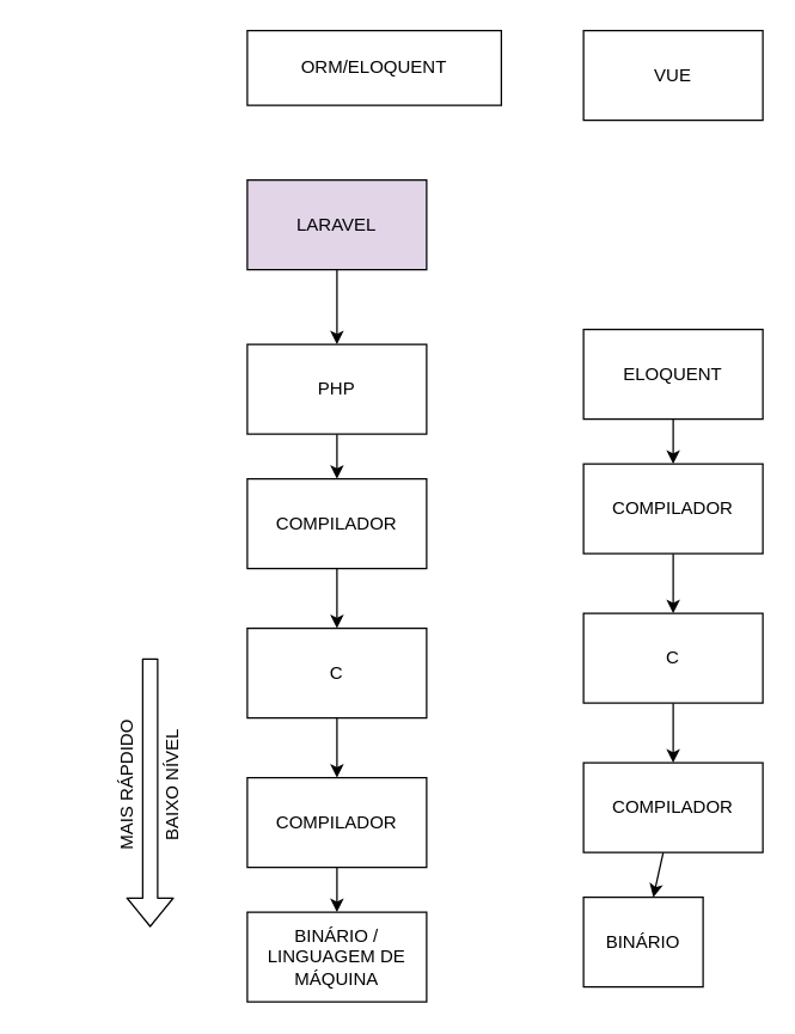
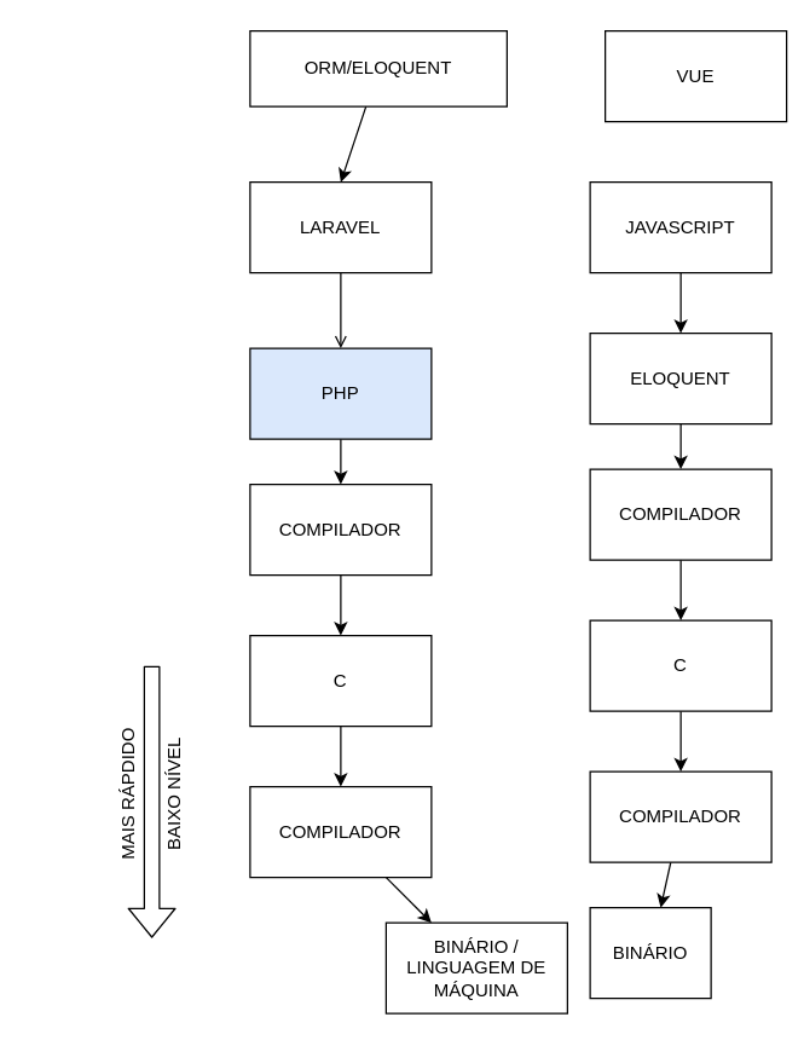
- <mxCell id="28" value="VUE" style="rounded=0;whiteSpace=wrap;html=1;" vertex="1" parent="1"><mxGeometry x="390" y="20" width="120" height="60" as="geometry" /></mxCell>
+ <mxCell id="28" value="VUE" style="rounded=0;whiteSpace=wrap;html=1;" vertex="1" parent="1"><mxGeometry x="400" y="20" width="120" height="60" as="geometry" /></mxCell>
+ <mxCell id="26" style="edgeStyle=none;html=1;entryX=0.5;entryY=0;entryDx=0;entryDy=0;" edge="1" parent="1" source="27" target="25"><mxGeometry relative="1" as="geometry" /></mxCell>
- <mxCell id="25" value="LARAVEL" style="rounded=0;whiteSpace=wrap;html=1;fillColor=#e1d5e7;" vertex="1" parent="1"><mxGeometry x="165" y="120" width="120" height="60" as="geometry" /></mxCell>
+ <mxCell id="25" value="LARAVEL" style="rounded=0;whiteSpace=wrap;html=1;" vertex="1" parent="1"><mxGeometry x="165" y="120" width="120" height="60" as="geometry" /></mxCell>
+ <mxCell id="21" value="JAVASCRIPT" style="rounded=0;whiteSpace=wrap;html=1;" vertex="1" parent="1"><mxGeometry x="390" y="120" width="120" height="60" as="geometry" /></mxCell>
+ <mxCell id="20" style="edgeStyle=none;html=1;entryX=0.5;entryY=0;entryDx=0;entryDy=0;" edge="1" parent="1" source="21" target="17"><mxGeometry relative="1" as="geometry" /></mxCell>
- <mxCell id="24" style="edgeStyle=none;html=1;" edge="1" parent="1" source="25" target="8"><mxGeometry relative="1" as="geometry" /></mxCell>
+ <mxCell id="24" style="edgeStyle=none;html=1;endArrow=open;" edge="1" parent="1" source="25" target="8"><mxGeometry relative="1" as="geometry" /></mxCell>
- <mxCell id="8" value="PHP" style="rounded=0;whiteSpace=wrap;html=1;" vertex="1" parent="1"><mxGeometry x="165" y="230" width="120" height="60" as="geometry" /></mxCell>
+ <mxCell id="8" value="PHP" style="rounded=0;whiteSpace=wrap;html=1;fillColor=#dae8fc;" vertex="1" parent="1"><mxGeometry x="165" y="230" width="120" height="60" as="geometry" /></mxCell>
- <mxCell id="2" value="BINÁRIO /&lt;br&gt;LINGUAGEM DE MÁQUINA" style="rounded=0;whiteSpace=wrap;html=1;" vertex="1" parent="1"><mxGeometry x="165" y="610" width="120" height="60" as="geometry" /></mxCell>
+ <mxCell id="2" value="BINÁRIO /&lt;br&gt;LINGUAGEM DE MÁQUINA" style="rounded=0;whiteSpace=wrap;html=1;" vertex="1" parent="1"><mxGeometry x="255" y="610" width="120" height="60" as="geometry" /></mxCell>
